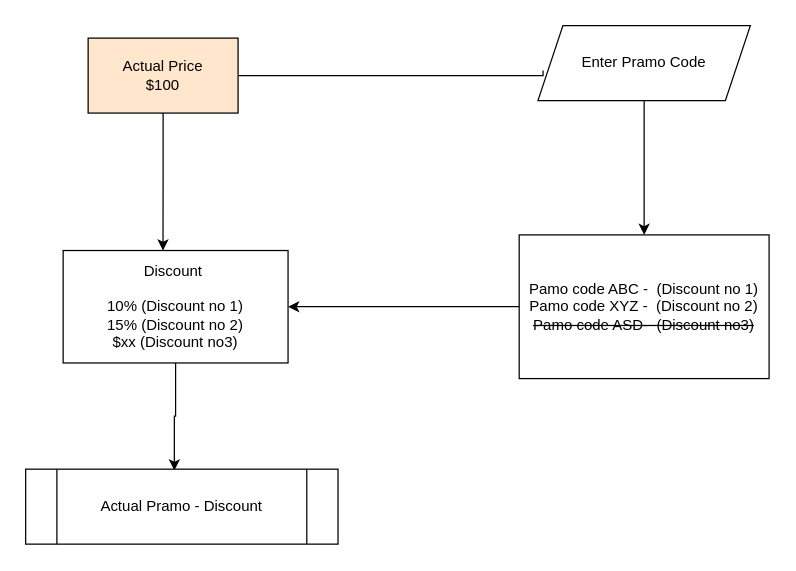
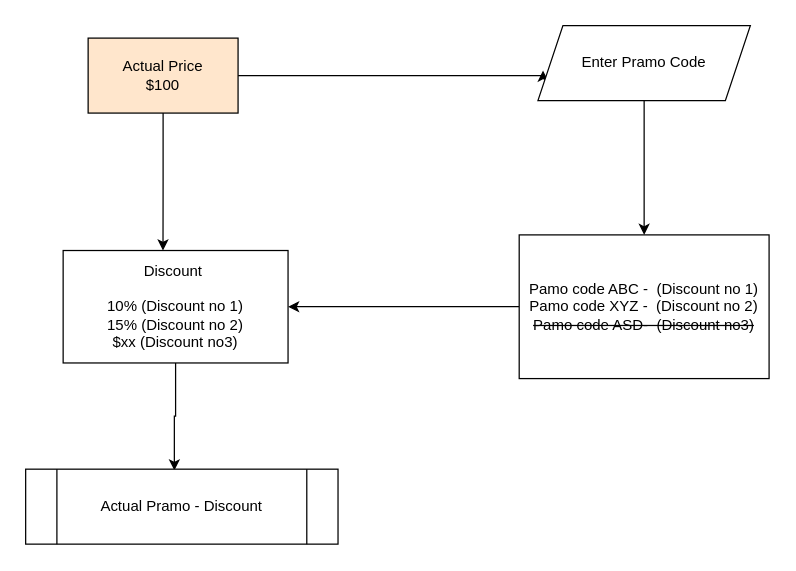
- <mxCell id="3" style="edgeStyle=orthogonalEdgeStyle;rounded=0;orthogonalLoop=1;jettySize=auto;html=1;entryX=0.024;entryY=0.6;entryDx=0;entryDy=0;entryPerimeter=0;endArrow=none;" edge="1" parent="1" source="4" target="6"><mxGeometry relative="1" as="geometry"><Array as="points"><mxPoint x="434" y="60" /></Array></mxGeometry></mxCell>
+ <mxCell id="3" style="edgeStyle=orthogonalEdgeStyle;rounded=0;orthogonalLoop=1;jettySize=auto;html=1;entryX=0.024;entryY=0.6;entryDx=0;entryDy=0;entryPerimeter=0;" edge="1" parent="1" source="4" target="6"><mxGeometry relative="1" as="geometry"><Array as="points"><mxPoint x="434" y="60" /></Array></mxGeometry></mxCell>
